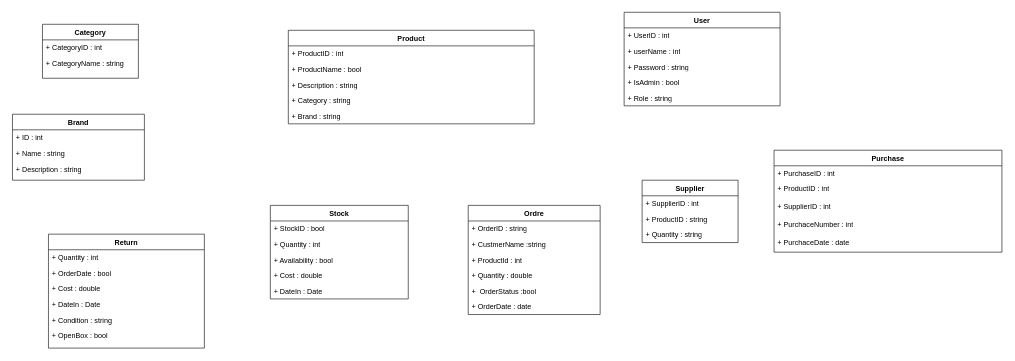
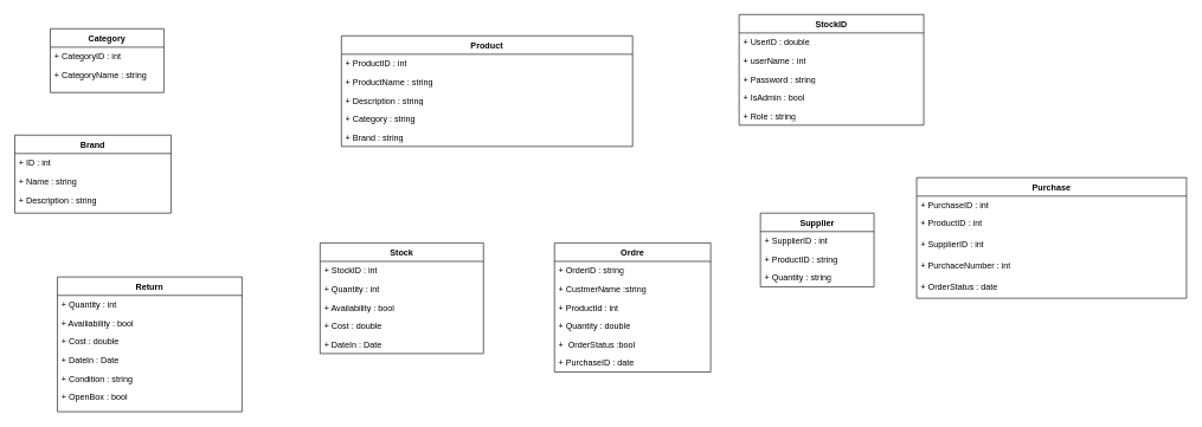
- <mxCell id="15" value="User" style="swimlane;fontStyle=1;align=center;verticalAlign=top;childLayout=stackLayout;horizontal=1;startSize=26;horizontalStack=0;resizeParent=1;resizeParentMax=0;resizeLast=0;collapsible=1;marginBottom=0;whiteSpace=wrap;html=1;" parent="1" vertex="1"><mxGeometry x="1040" width="260" height="156" as="geometry" y="20" /></mxCell>
+ <mxCell id="15" value="StockID" style="swimlane;fontStyle=1;align=center;verticalAlign=top;childLayout=stackLayout;horizontal=1;startSize=26;horizontalStack=0;resizeParent=1;resizeParentMax=0;resizeLast=0;collapsible=1;marginBottom=0;whiteSpace=wrap;html=1;" parent="1" vertex="1"><mxGeometry x="1040" width="260" height="156" as="geometry" y="20" /></mxCell>
- <mxCell id="16" value="+ UserID : int" style="text;strokeColor=none;fillColor=none;align=left;verticalAlign=top;spacingLeft=4;spacingRight=4;overflow=hidden;rotatable=0;points=[[0,0.5],[1,0.5]];portConstraint=eastwest;whiteSpace=wrap;html=1;" vertex="1" parent="15"><mxGeometry y="26" width="260" height="26" as="geometry" /></mxCell>
+ <mxCell id="16" value="+ UserID : double" style="text;strokeColor=none;fillColor=none;align=left;verticalAlign=top;spacingLeft=4;spacingRight=4;overflow=hidden;rotatable=0;points=[[0,0.5],[1,0.5]];portConstraint=eastwest;whiteSpace=wrap;html=1;" vertex="1" parent="15"><mxGeometry y="26" width="260" height="26" as="geometry" /></mxCell>
- <mxCell id="11" value="+ ProductName : bool" style="text;strokeColor=none;fillColor=none;align=left;verticalAlign=top;spacingLeft=4;spacingRight=4;overflow=hidden;rotatable=0;points=[[0,0.5],[1,0.5]];portConstraint=eastwest;whiteSpace=wrap;html=1;" parent="9" vertex="1"><mxGeometry y="52" width="410" height="26" as="geometry" /></mxCell>
+ <mxCell id="11" value="+ ProductName : string" style="text;strokeColor=none;fillColor=none;align=left;verticalAlign=top;spacingLeft=4;spacingRight=4;overflow=hidden;rotatable=0;points=[[0,0.5],[1,0.5]];portConstraint=eastwest;whiteSpace=wrap;html=1;" parent="9" vertex="1"><mxGeometry y="52" width="410" height="26" as="geometry" /></mxCell>
- <mxCell id="22" value="+ StockID : bool" style="text;strokeColor=none;fillColor=none;align=left;verticalAlign=top;spacingLeft=4;spacingRight=4;overflow=hidden;rotatable=0;points=[[0,0.5],[1,0.5]];portConstraint=eastwest;whiteSpace=wrap;html=1;" parent="21" vertex="1"><mxGeometry y="26" width="230" height="26" as="geometry" /></mxCell>
+ <mxCell id="22" value="+ StockID : int" style="text;strokeColor=none;fillColor=none;align=left;verticalAlign=top;spacingLeft=4;spacingRight=4;overflow=hidden;rotatable=0;points=[[0,0.5],[1,0.5]];portConstraint=eastwest;whiteSpace=wrap;html=1;" parent="21" vertex="1"><mxGeometry y="26" width="230" height="26" as="geometry" /></mxCell>
- <mxCell id="50" value="+ PurchaceDate : date" style="text;strokeColor=none;fillColor=none;align=left;verticalAlign=top;spacingLeft=4;spacingRight=4;overflow=hidden;rotatable=0;points=[[0,0.5],[1,0.5]];portConstraint=eastwest;whiteSpace=wrap;html=1;" parent="45" vertex="1"><mxGeometry y="140" width="380" height="30" as="geometry" /></mxCell>
+ <mxCell id="50" value="+ OrderStatus : date" style="text;strokeColor=none;fillColor=none;align=left;verticalAlign=top;spacingLeft=4;spacingRight=4;overflow=hidden;rotatable=0;points=[[0,0.5],[1,0.5]];portConstraint=eastwest;whiteSpace=wrap;html=1;" parent="45" vertex="1"><mxGeometry y="140" width="380" height="30" as="geometry" /></mxCell>
- <mxCell id="29" value="+ OrderDate : bool" style="text;align=left;verticalAlign=top;spacingLeft=4;spacingRight=4;overflow=hidden;rotatable=0;points=[[0,0.5],[1,0.5]];portConstraint=eastwest;rounded=0;shadow=0;html=0;" parent="27" vertex="1"><mxGeometry y="52" width="260" height="26" as="geometry" /></mxCell>
+ <mxCell id="29" value="+ Availiability : bool" style="text;align=left;verticalAlign=top;spacingLeft=4;spacingRight=4;overflow=hidden;rotatable=0;points=[[0,0.5],[1,0.5]];portConstraint=eastwest;rounded=0;shadow=0;html=0;" parent="27" vertex="1"><mxGeometry y="52" width="260" height="26" as="geometry" /></mxCell>
- <mxCell id="44" value="+ OrderDate : date" style="text;strokeColor=none;fillColor=none;align=left;verticalAlign=top;spacingLeft=4;spacingRight=4;overflow=hidden;rotatable=0;points=[[0,0.5],[1,0.5]];portConstraint=eastwest;whiteSpace=wrap;html=1;" parent="38" vertex="1"><mxGeometry y="156" width="220" height="26" as="geometry" /></mxCell>
+ <mxCell id="44" value="+ PurchaseID : date" style="text;strokeColor=none;fillColor=none;align=left;verticalAlign=top;spacingLeft=4;spacingRight=4;overflow=hidden;rotatable=0;points=[[0,0.5],[1,0.5]];portConstraint=eastwest;whiteSpace=wrap;html=1;" parent="38" vertex="1"><mxGeometry y="156" width="220" height="26" as="geometry" /></mxCell>
